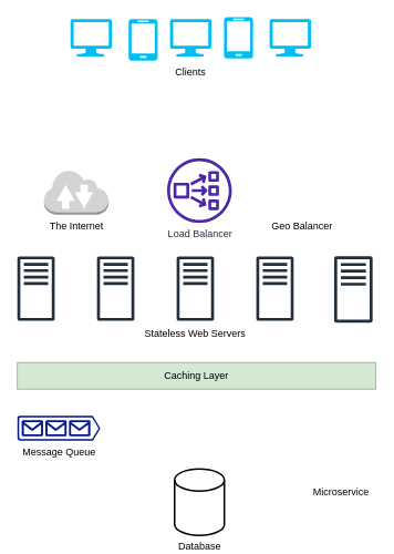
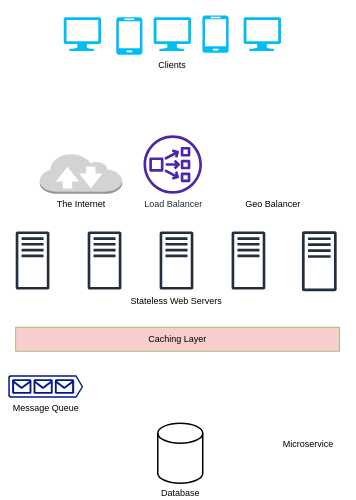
- <mxCell id="9" value="Load Balancer" style="sketch=0;outlineConnect=0;fontColor=#232F3E;gradientColor=none;fillColor=#4D27AA;strokeColor=none;dashed=0;verticalLabelPosition=bottom;verticalAlign=top;align=center;html=1;fontSize=12;fontStyle=0;aspect=fixed;pointerEvents=1;shape=mxgraph.aws4.network_load_balancer;" vertex="1" parent="1"><mxGeometry x="200.5" y="190" width="78" height="78" as="geometry" /></mxCell>
+ <mxCell id="9" value="Load Balancer" style="sketch=0;outlineConnect=0;fontColor=#232F3E;gradientColor=none;fillColor=#4D27AA;strokeColor=none;dashed=0;verticalLabelPosition=bottom;verticalAlign=top;align=center;html=1;fontSize=12;fontStyle=0;aspect=fixed;pointerEvents=1;shape=mxgraph.aws4.network_load_balancer;" vertex="1" parent="1"><mxGeometry x="190.5" y="180" width="78" height="78" as="geometry" /></mxCell>
- <mxCell id="8" value="The Internet" style="outlineConnect=0;dashed=0;verticalLabelPosition=bottom;verticalAlign=top;align=center;html=1;shape=mxgraph.aws3.internet_2;fillColor=#D2D3D3;gradientColor=none;" vertex="1" parent="1"><mxGeometry x="52" y="204" width="78" height="54" as="geometry" /></mxCell>
+ <mxCell id="8" value="The Internet" style="outlineConnect=0;dashed=0;verticalLabelPosition=bottom;verticalAlign=top;align=center;html=1;shape=mxgraph.aws3.internet_2;fillColor=#D2D3D3;gradientColor=none;" vertex="1" parent="1"><mxGeometry x="52" y="204" width="110" height="54" as="geometry" /></mxCell>
- <mxCell id="18" value="Caching Layer" style="rounded=0;whiteSpace=wrap;html=1;fillColor=#d5e8d4;strokeColor=#82b366;" vertex="1" parent="1"><mxGeometry x="20" y="436" width="432" height="32" as="geometry" /></mxCell>
+ <mxCell id="18" value="Caching Layer" style="rounded=0;whiteSpace=wrap;html=1;fillColor=#f8cecc;strokeColor=#82b366;" vertex="1" parent="1"><mxGeometry x="20" y="436" width="432" height="32" as="geometry" /></mxCell>
- <mxCell id="19" value="Message Queue" style="sketch=0;aspect=fixed;pointerEvents=1;shadow=0;dashed=0;html=1;strokeColor=none;labelPosition=center;verticalLabelPosition=bottom;verticalAlign=top;align=center;fillColor=#00188D;shape=mxgraph.azure.queue_generic" vertex="1" parent="1"><mxGeometry x="20" y="500" width="100" height="30" as="geometry" /></mxCell>
+ <mxCell id="19" value="Message Queue" style="sketch=0;aspect=fixed;pointerEvents=1;shadow=0;dashed=0;html=1;strokeColor=none;labelPosition=center;verticalLabelPosition=bottom;verticalAlign=top;align=center;fillColor=#00188D;shape=mxgraph.azure.queue_generic" vertex="1" parent="1"><mxGeometry x="10" y="500" width="100" height="30" as="geometry" /></mxCell>
